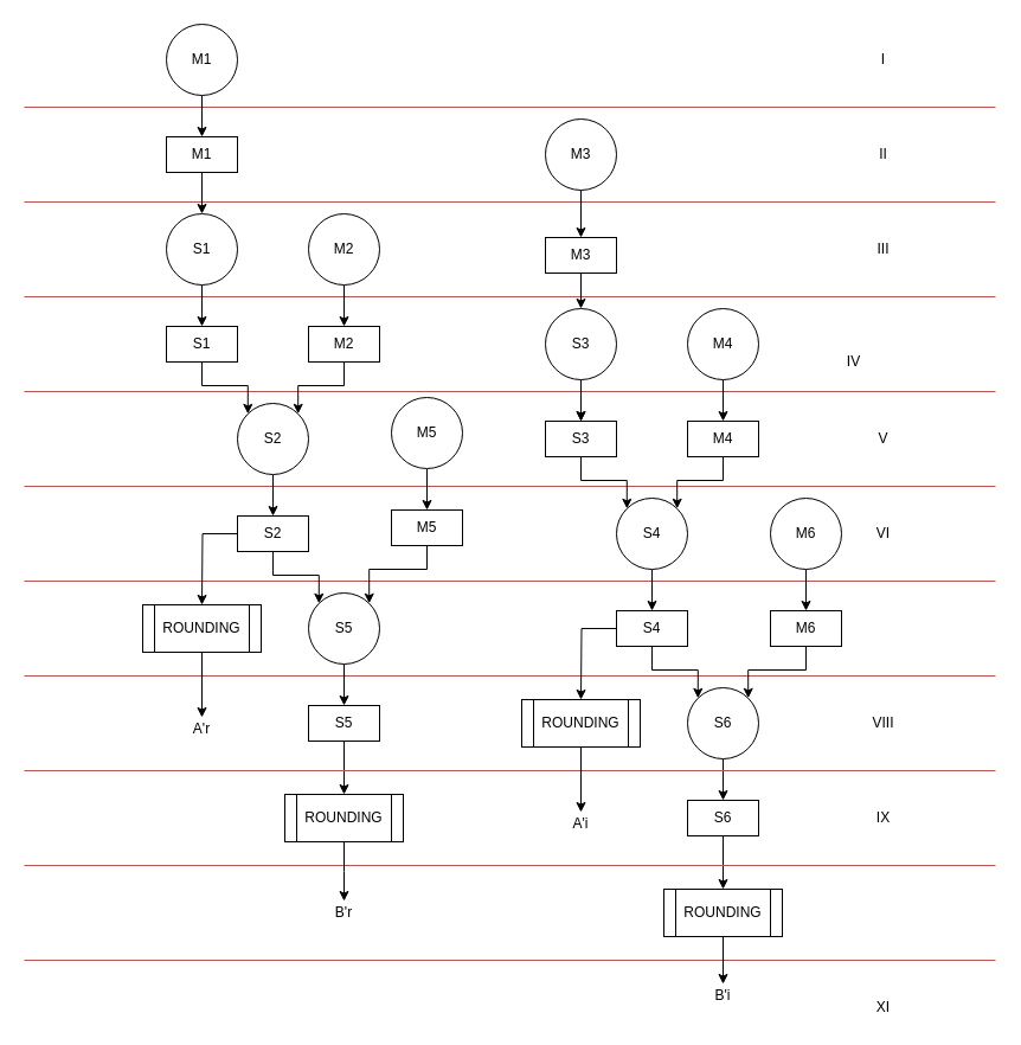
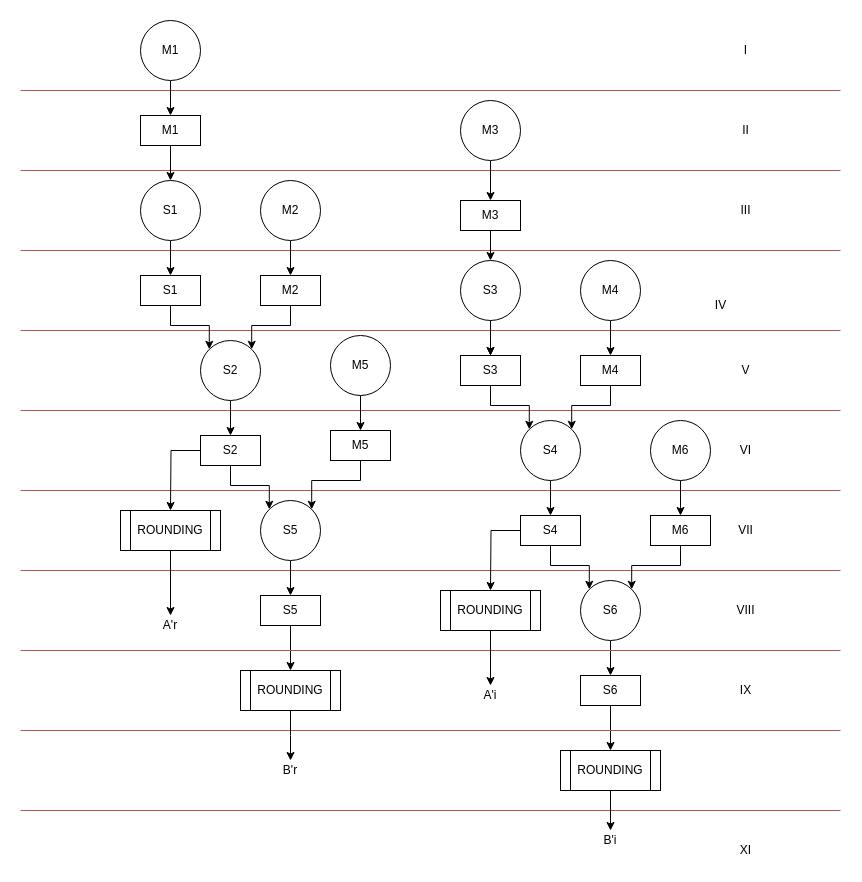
+ <mxCell id="70" value="VII" style="text;html=1;align=center;verticalAlign=middle;resizable=0;points=[];autosize=1;" parent="1" vertex="1"><mxGeometry x="730" y="520" width="30" height="20" as="geometry" /></mxCell>
- <mxCell id="66" value="A'r" style="text;html=1;strokeColor=none;fillColor=none;align=center;verticalAlign=middle;whiteSpace=wrap;rounded=0;" parent="1" vertex="1"><mxGeometry x="150" y="605" width="40" height="20" as="geometry" /></mxCell>
+ <mxCell id="66" value="A'r" style="text;html=1;strokeColor=none;fillColor=none;align=center;verticalAlign=middle;whiteSpace=wrap;rounded=0;" parent="1" vertex="1"><mxGeometry x="150" y="615" width="40" height="20" as="geometry" /></mxCell>
